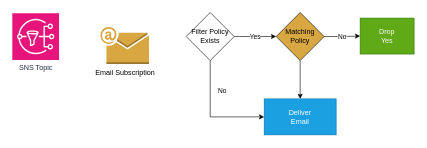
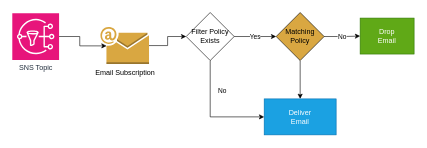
+ <mxCell id="5" style="edgeStyle=orthogonalEdgeStyle;rounded=0;orthogonalLoop=1;jettySize=auto;html=1;entryX=0.125;entryY=0.51;entryDx=0;entryDy=0;entryPerimeter=0;" parent="1" source="2" target="4" edge="1"><mxGeometry relative="1" as="geometry" /></mxCell>
- <mxCell id="12" value="Drop&lt;div&gt;Yes&lt;/div&gt;" style="whiteSpace=wrap;html=1;fillColor=#60a917;fontColor=#ffffff;strokeColor=#2D7600;" parent="1" vertex="1"><mxGeometry x="600" y="29.25" width="90" height="60" as="geometry" /></mxCell>
+ <mxCell id="12" value="Drop&lt;div&gt;Email&lt;/div&gt;" style="whiteSpace=wrap;html=1;fillColor=#60a917;fontColor=#ffffff;strokeColor=#2D7600;" parent="1" vertex="1"><mxGeometry x="600" y="29.25" width="90" height="60" as="geometry" /></mxCell>
+ <mxCell id="3" value="" style="edgeStyle=orthogonalEdgeStyle;rounded=0;orthogonalLoop=1;jettySize=auto;html=1;" parent="1" source="4" target="8" edge="1"><mxGeometry relative="1" as="geometry" /></mxCell>
